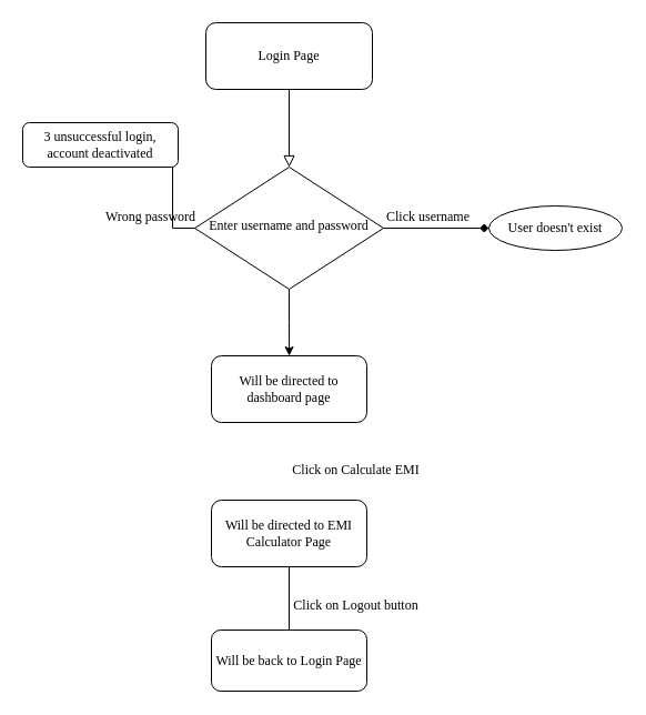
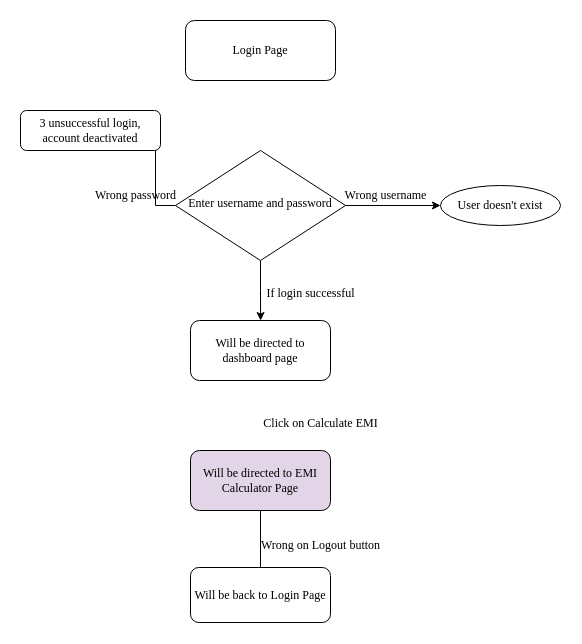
- <mxCell id="2" value="" style="rounded=0;html=1;jettySize=auto;orthogonalLoop=1;fontSize=11;endArrow=block;endFill=0;endSize=8;strokeWidth=1;shadow=0;labelBackgroundColor=none;edgeStyle=orthogonalEdgeStyle;" parent="1" source="3" target="7" edge="1"><mxGeometry relative="1" as="geometry" /></mxCell>
- <mxCell id="11" value="Click username" style="text;html=1;align=center;verticalAlign=middle;resizable=0;points=[];autosize=1;strokeColor=none;fillColor=none;fontFamily=Times New Roman;" parent="1" vertex="1"><mxGeometry x="330" y="180" width="110" height="30" as="geometry" /></mxCell>
+ <mxCell id="11" value="Wrong username" style="text;html=1;align=center;verticalAlign=middle;resizable=0;points=[];autosize=1;strokeColor=none;fillColor=none;fontFamily=Times New Roman;" parent="1" vertex="1"><mxGeometry x="330" y="180" width="110" height="30" as="geometry" /></mxCell>
- <mxCell id="4" style="edgeStyle=orthogonalEdgeStyle;rounded=0;orthogonalLoop=1;jettySize=auto;html=1;exitX=1;exitY=0.5;exitDx=0;exitDy=0;endArrow=diamond;" parent="1" source="7" target="8" edge="1"><mxGeometry relative="1" as="geometry" /></mxCell>
+ <mxCell id="4" style="edgeStyle=orthogonalEdgeStyle;rounded=0;orthogonalLoop=1;jettySize=auto;html=1;exitX=1;exitY=0.5;exitDx=0;exitDy=0;" parent="1" source="7" target="8" edge="1"><mxGeometry relative="1" as="geometry" /></mxCell>
+ <mxCell id="14" value="If login successful" style="text;html=1;align=center;verticalAlign=middle;resizable=0;points=[];autosize=1;strokeColor=none;fillColor=none;fontFamily=Times New Roman;" parent="1" vertex="1"><mxGeometry x="255" y="278" width="110" height="30" as="geometry" /></mxCell>
- <mxCell id="10" value="&lt;font face=&quot;Times New Roman&quot;&gt;Will be directed to EMI Calculator Page&lt;/font&gt;" style="rounded=1;whiteSpace=wrap;html=1;fontSize=12;glass=0;strokeWidth=1;shadow=0;" parent="1" vertex="1"><mxGeometry x="190" y="450" width="140" height="60" as="geometry" /></mxCell>
+ <mxCell id="10" value="&lt;font face=&quot;Times New Roman&quot;&gt;Will be directed to EMI Calculator Page&lt;/font&gt;" style="rounded=1;whiteSpace=wrap;html=1;fontSize=12;glass=0;strokeWidth=1;shadow=0;fillColor=#e1d5e7;" parent="1" vertex="1"><mxGeometry x="190" y="450" width="140" height="60" as="geometry" /></mxCell>
- <mxCell id="18" value="Click on Logout button" style="text;html=1;align=center;verticalAlign=middle;resizable=0;points=[];autosize=1;strokeColor=none;fillColor=none;fontFamily=Times New Roman;" parent="1" vertex="1"><mxGeometry x="250" y="530" width="140" height="30" as="geometry" /></mxCell>
+ <mxCell id="18" value="Wrong on Logout button" style="text;html=1;align=center;verticalAlign=middle;resizable=0;points=[];autosize=1;strokeColor=none;fillColor=none;fontFamily=Times New Roman;" parent="1" vertex="1"><mxGeometry x="250" y="530" width="140" height="30" as="geometry" /></mxCell>
